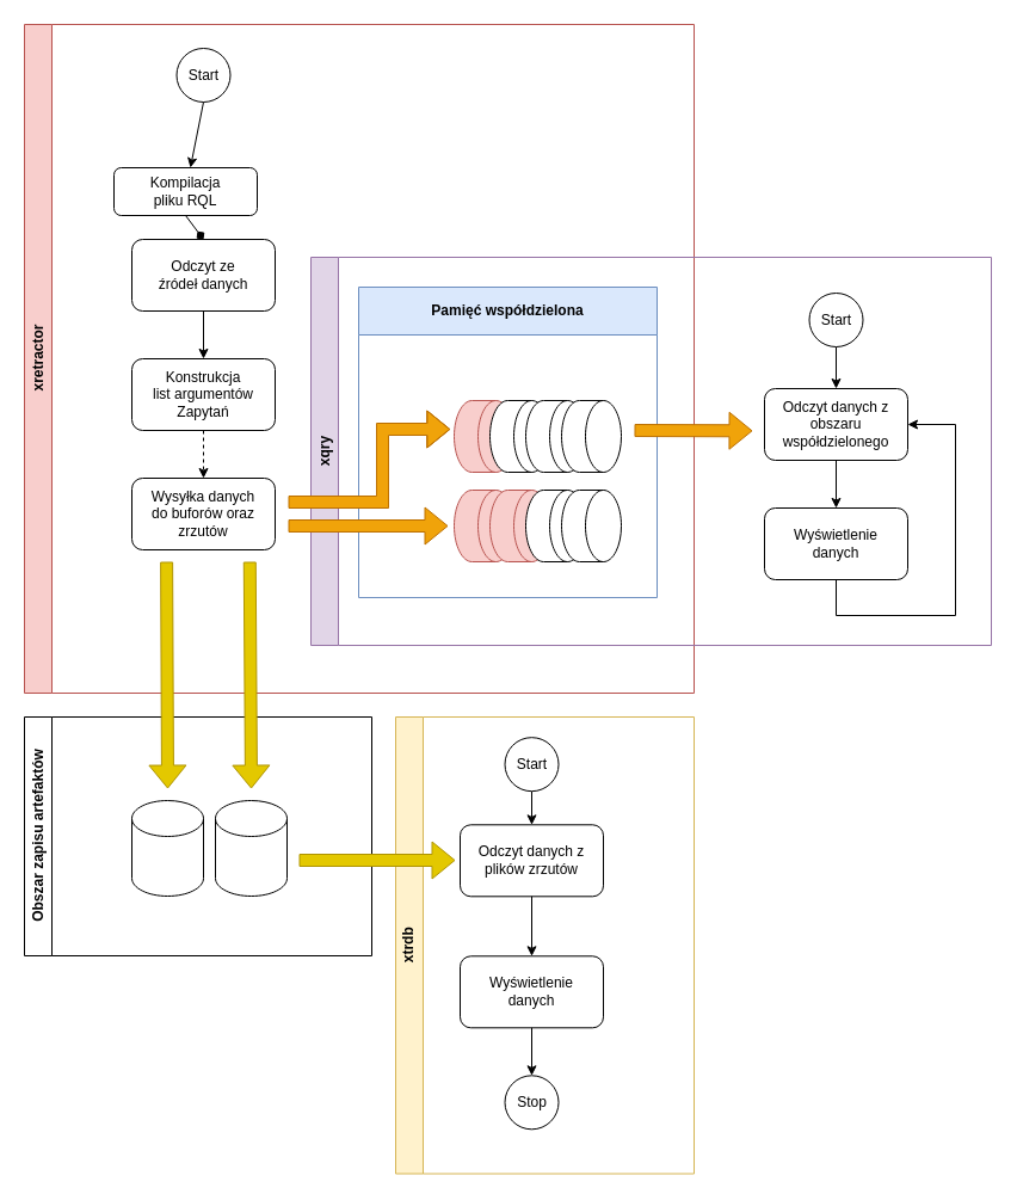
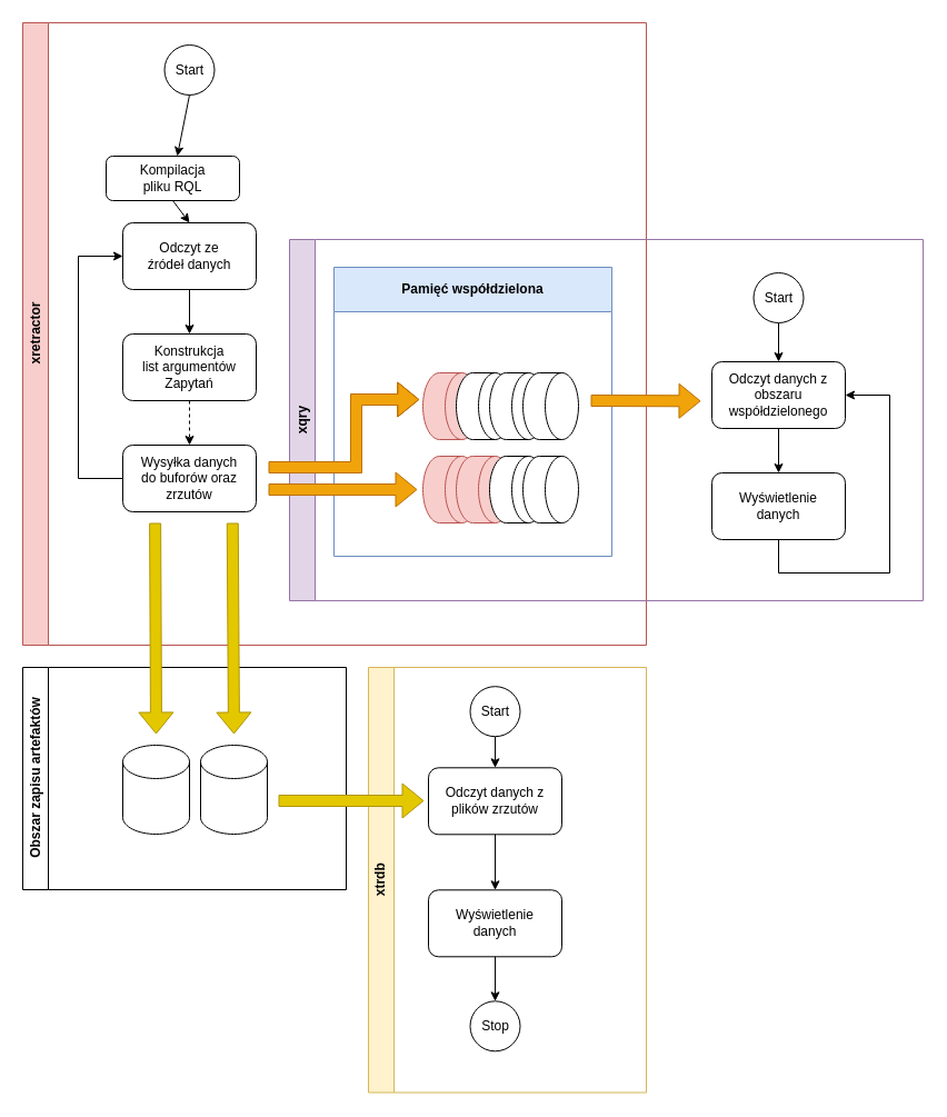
- <mxCell id="27" value="" style="endArrow=diamond;html=1;rounded=0;exitX=0.5;exitY=1;exitDx=0;exitDy=0;entryX=0.5;entryY=0;entryDx=0;entryDy=0;" parent="1" source="25" target="26" edge="1"><mxGeometry width="50" height="50" relative="1" as="geometry"><mxPoint x="400" y="300" as="sourcePoint" /><mxPoint x="450" y="250" as="targetPoint" /></mxGeometry></mxCell>
+ <mxCell id="27" value="" style="endArrow=classic;html=1;rounded=0;exitX=0.5;exitY=1;exitDx=0;exitDy=0;entryX=0.5;entryY=0;entryDx=0;entryDy=0;" parent="1" source="25" target="26" edge="1"><mxGeometry width="50" height="50" relative="1" as="geometry"><mxPoint x="400" y="300" as="sourcePoint" /><mxPoint x="450" y="250" as="targetPoint" /></mxGeometry></mxCell>
+ <mxCell id="32" value="" style="endArrow=classic;html=1;rounded=0;exitX=0;exitY=0.5;exitDx=0;exitDy=0;entryX=0;entryY=0.5;entryDx=0;entryDy=0;" parent="1" source="30" target="26" edge="1"><mxGeometry width="50" height="50" relative="1" as="geometry"><mxPoint x="-90" y="415" as="sourcePoint" /><mxPoint x="-90" y="230" as="targetPoint" /><Array as="points"><mxPoint x="70" y="430" /><mxPoint x="70" y="230" /></Array></mxGeometry></mxCell>
